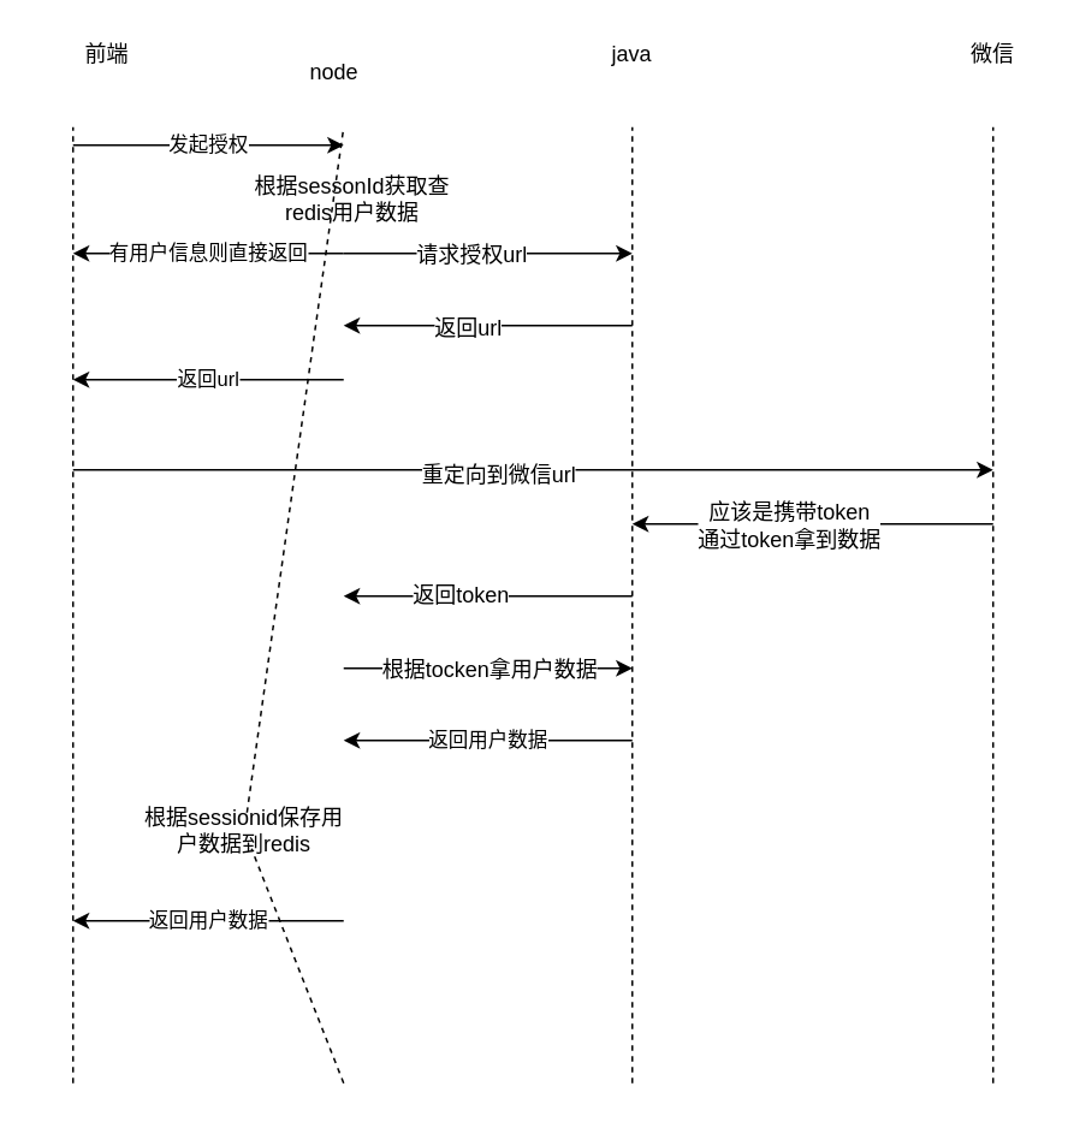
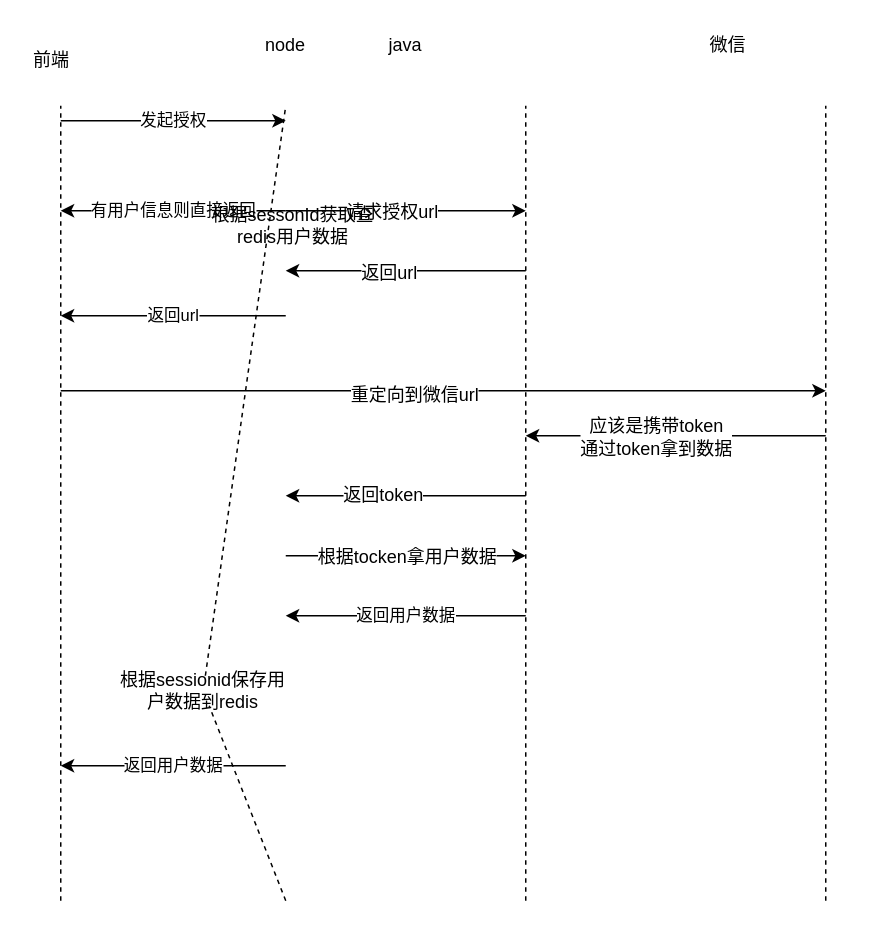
- <mxCell id="6" value="前端" style="text;html=1;resizable=0;points=[];autosize=1;align=left;verticalAlign=top;spacingTop=-4;" parent="1" vertex="1"><mxGeometry x="45" y="20" width="40" height="20" as="geometry" /></mxCell>
+ <mxCell id="6" value="前端" style="text;html=1;resizable=0;points=[];autosize=1;align=left;verticalAlign=top;spacingTop=-4;" parent="1" vertex="1"><mxGeometry x="20" y="30" width="40" height="20" as="geometry" /></mxCell>
- <mxCell id="7" value="java" style="text;html=1;strokeColor=none;fillColor=none;align=center;verticalAlign=middle;whiteSpace=wrap;rounded=0;" parent="1" vertex="1"><mxGeometry x="330" y="20" width="40" height="20" as="geometry" /></mxCell>
+ <mxCell id="7" value="java" style="text;html=1;strokeColor=none;fillColor=none;align=center;verticalAlign=middle;whiteSpace=wrap;rounded=0;" parent="1" vertex="1"><mxGeometry x="250" y="20" width="40" height="20" as="geometry" /></mxCell>
- <mxCell id="9" value="微信" style="text;html=1;strokeColor=none;fillColor=none;align=center;verticalAlign=middle;whiteSpace=wrap;rounded=0;" parent="1" vertex="1"><mxGeometry x="530" y="20" width="40" height="20" as="geometry" /></mxCell>
+ <mxCell id="9" value="微信" style="text;html=1;strokeColor=none;fillColor=none;align=center;verticalAlign=middle;whiteSpace=wrap;rounded=0;" parent="1" vertex="1"><mxGeometry x="465" y="20" width="40" height="20" as="geometry" /></mxCell>
- <mxCell id="8" value="node" style="text;html=1;strokeColor=none;fillColor=none;align=center;verticalAlign=middle;whiteSpace=wrap;rounded=0;" parent="1" vertex="1"><mxGeometry x="165" y="30" width="40" height="20" as="geometry" /></mxCell>
+ <mxCell id="8" value="node" style="text;html=1;strokeColor=none;fillColor=none;align=center;verticalAlign=middle;whiteSpace=wrap;rounded=0;" parent="1" vertex="1"><mxGeometry x="170" y="20" width="40" height="20" as="geometry" /></mxCell>
- <mxCell id="14" value="根据sessonId获取查redis用户数据" style="text;html=1;strokeColor=none;fillColor=none;align=center;verticalAlign=middle;whiteSpace=wrap;rounded=0;" parent="1" vertex="1"><mxGeometry x="130" y="100" width="130" height="20" as="geometry" /></mxCell>
+ <mxCell id="14" value="根据sessonId获取查redis用户数据" style="text;html=1;strokeColor=none;fillColor=none;align=center;verticalAlign=middle;whiteSpace=wrap;rounded=0;" parent="1" vertex="1"><mxGeometry x="130" y="140" width="130" height="20" as="geometry" /></mxCell>
